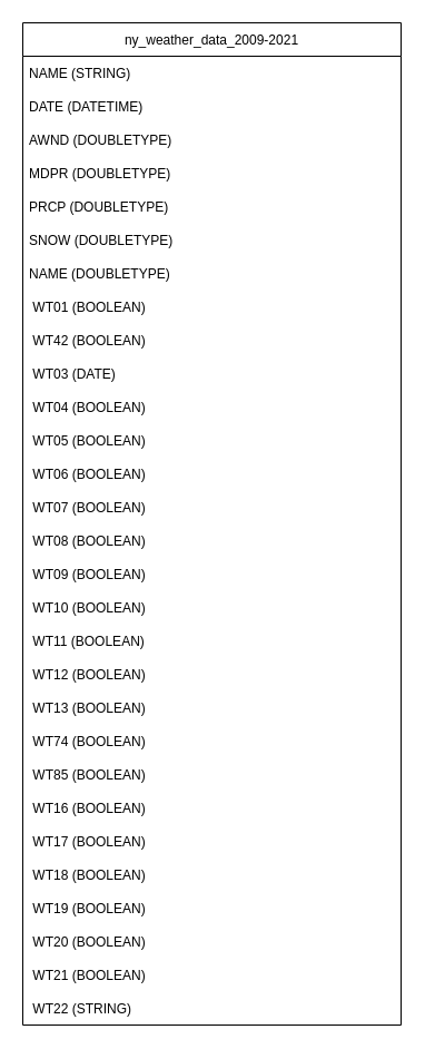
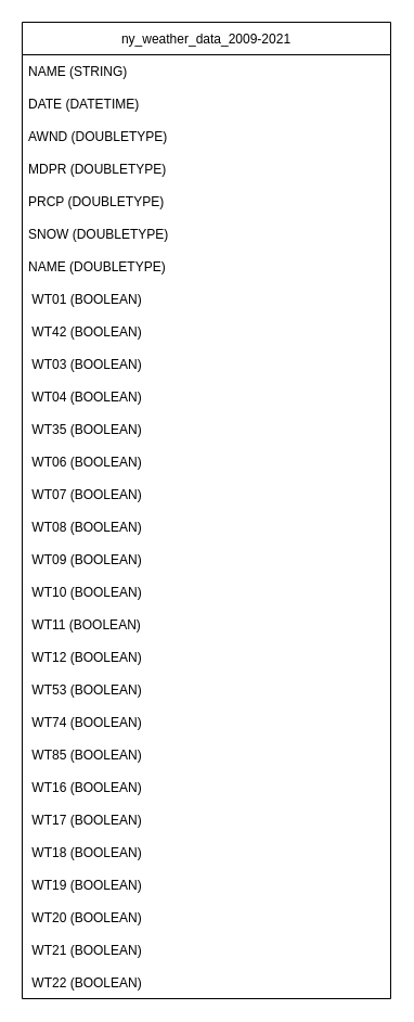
- <mxCell id="12" value=" WT03 (DATE) " style="text;strokeColor=none;fillColor=none;align=left;verticalAlign=middle;spacingLeft=4;spacingRight=4;overflow=hidden;points=[[0,0.5],[1,0.5]];portConstraint=eastwest;rotatable=0;" vertex="1" parent="2"><mxGeometry y="300" width="340" height="30" as="geometry" /></mxCell>
+ <mxCell id="12" value=" WT03 (BOOLEAN) " style="text;strokeColor=none;fillColor=none;align=left;verticalAlign=middle;spacingLeft=4;spacingRight=4;overflow=hidden;points=[[0,0.5],[1,0.5]];portConstraint=eastwest;rotatable=0;" vertex="1" parent="2"><mxGeometry y="300" width="340" height="30" as="geometry" /></mxCell>
- <mxCell id="14" value=" WT05 (BOOLEAN) " style="text;strokeColor=none;fillColor=none;align=left;verticalAlign=middle;spacingLeft=4;spacingRight=4;overflow=hidden;points=[[0,0.5],[1,0.5]];portConstraint=eastwest;rotatable=0;" vertex="1" parent="2"><mxGeometry y="360" width="340" height="30" as="geometry" /></mxCell>
+ <mxCell id="14" value=" WT35 (BOOLEAN) " style="text;strokeColor=none;fillColor=none;align=left;verticalAlign=middle;spacingLeft=4;spacingRight=4;overflow=hidden;points=[[0,0.5],[1,0.5]];portConstraint=eastwest;rotatable=0;" vertex="1" parent="2"><mxGeometry y="360" width="340" height="30" as="geometry" /></mxCell>
- <mxCell id="22" value=" WT13 (BOOLEAN) " style="text;strokeColor=none;fillColor=none;align=left;verticalAlign=middle;spacingLeft=4;spacingRight=4;overflow=hidden;points=[[0,0.5],[1,0.5]];portConstraint=eastwest;rotatable=0;" vertex="1" parent="2"><mxGeometry y="600" width="340" height="30" as="geometry" /></mxCell>
+ <mxCell id="22" value=" WT53 (BOOLEAN) " style="text;strokeColor=none;fillColor=none;align=left;verticalAlign=middle;spacingLeft=4;spacingRight=4;overflow=hidden;points=[[0,0.5],[1,0.5]];portConstraint=eastwest;rotatable=0;" vertex="1" parent="2"><mxGeometry y="600" width="340" height="30" as="geometry" /></mxCell>
- <mxCell id="31" value=" WT22 (STRING) " style="text;strokeColor=none;fillColor=none;align=left;verticalAlign=middle;spacingLeft=4;spacingRight=4;overflow=hidden;points=[[0,0.5],[1,0.5]];portConstraint=eastwest;rotatable=0;" vertex="1" parent="2"><mxGeometry y="870" width="340" height="30" as="geometry" /></mxCell>
+ <mxCell id="31" value=" WT22 (BOOLEAN) " style="text;strokeColor=none;fillColor=none;align=left;verticalAlign=middle;spacingLeft=4;spacingRight=4;overflow=hidden;points=[[0,0.5],[1,0.5]];portConstraint=eastwest;rotatable=0;" vertex="1" parent="2"><mxGeometry y="870" width="340" height="30" as="geometry" /></mxCell>
